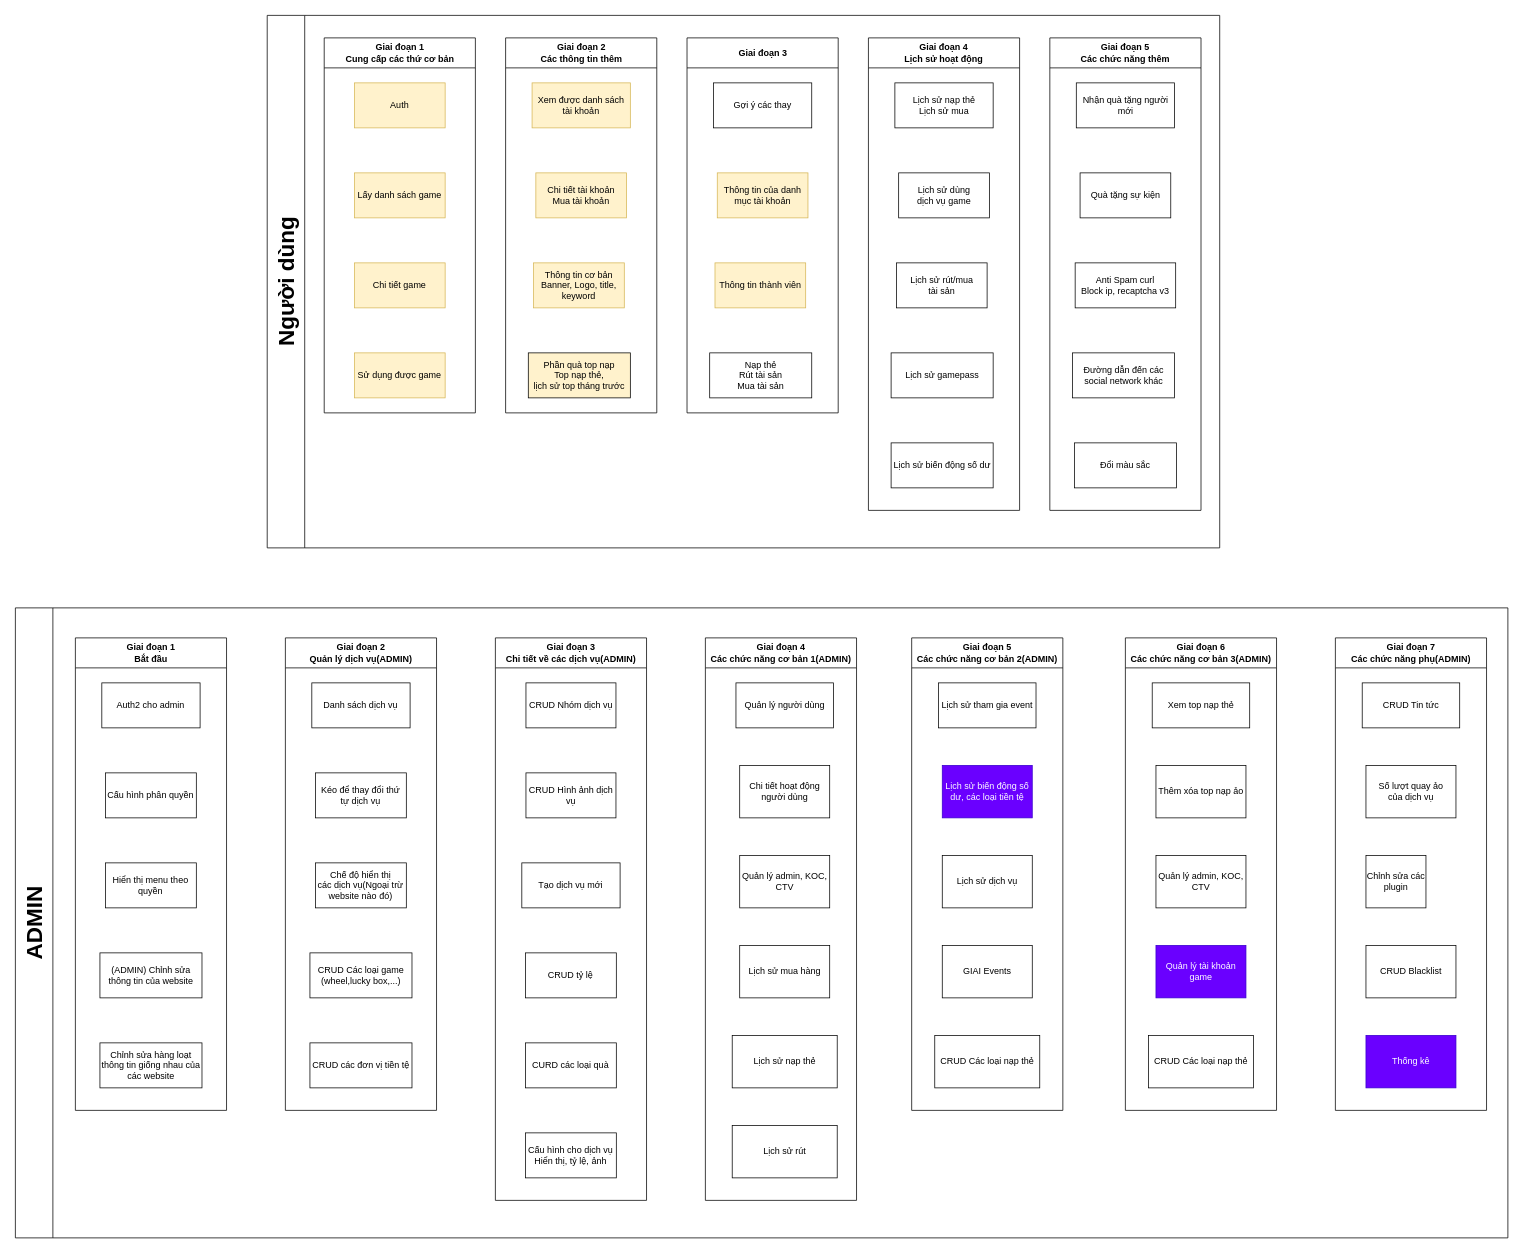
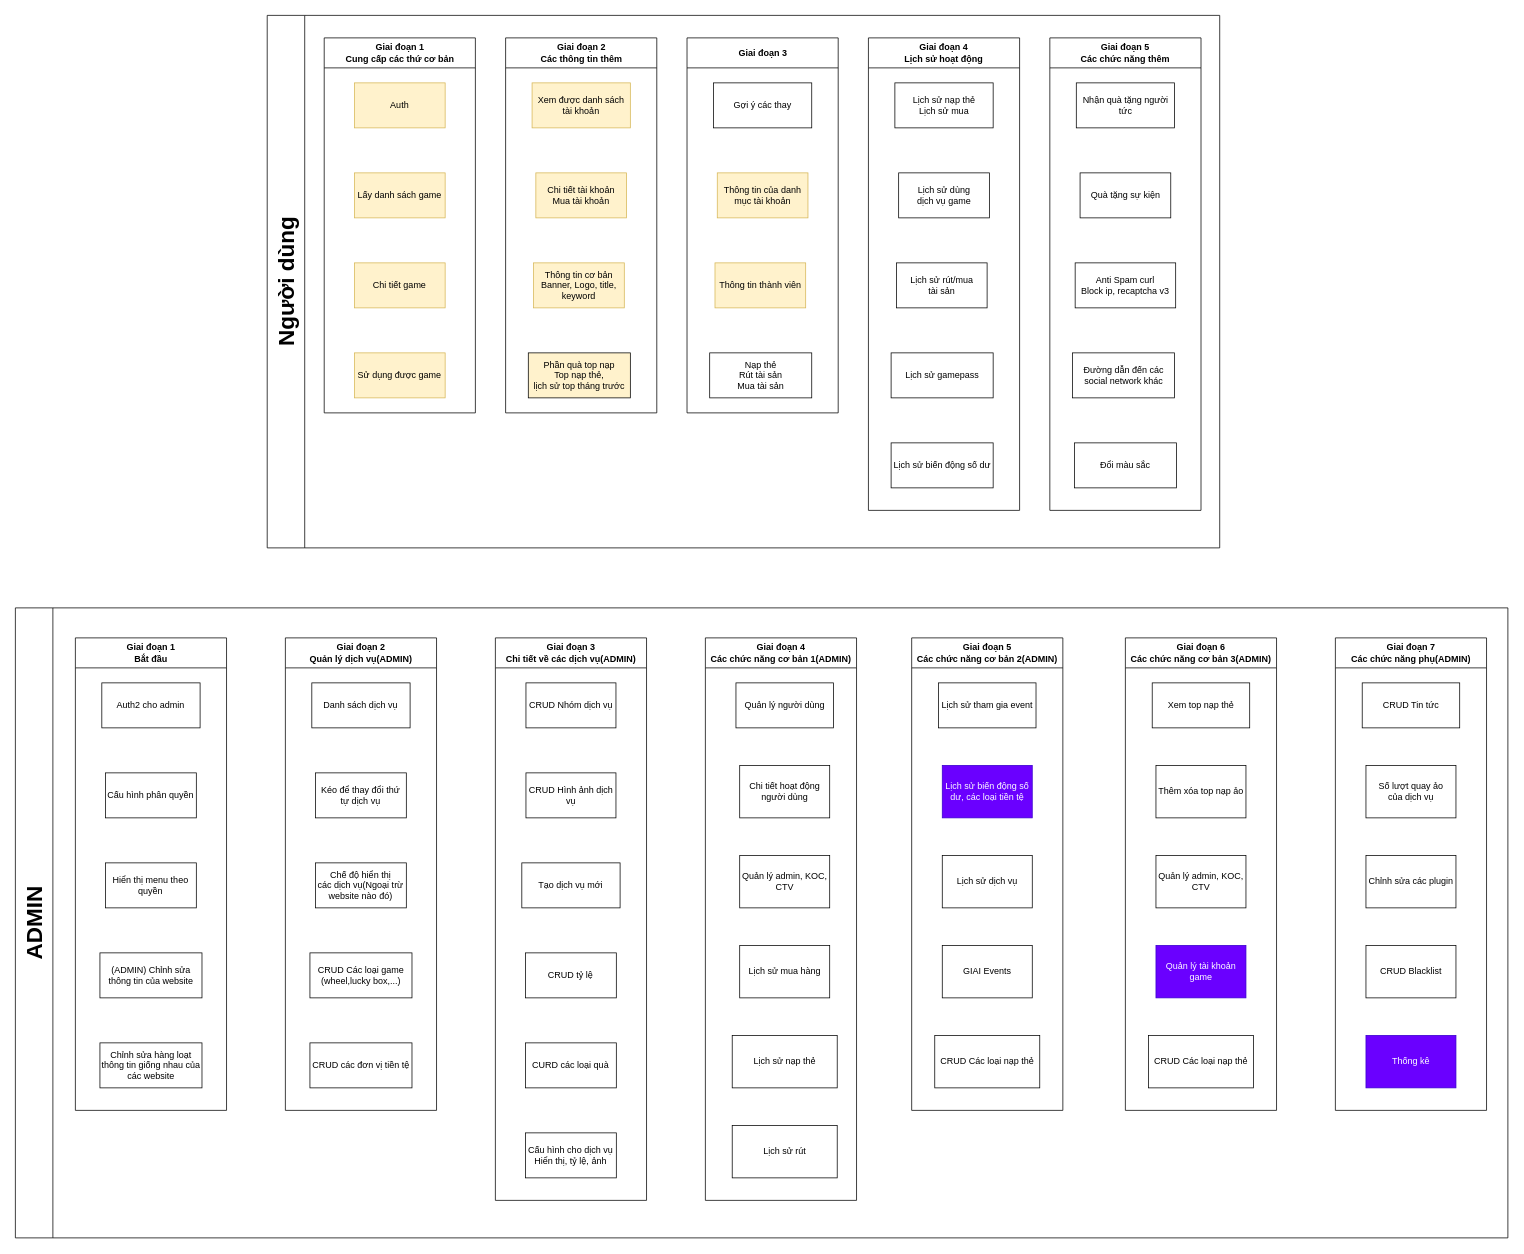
- <mxCell id="31" value="Nhận quà tặng người mới" style="rounded=0;whiteSpace=wrap;html=1;" parent="30" vertex="1"><mxGeometry x="35.273" y="60" width="131.016" height="60" as="geometry" /></mxCell>
+ <mxCell id="31" value="Nhận quà tặng người tức" style="rounded=0;whiteSpace=wrap;html=1;" parent="30" vertex="1"><mxGeometry x="35.273" y="60" width="131.016" height="60" as="geometry" /></mxCell>
- <mxCell id="84" value="Chỉnh sửa các plugin" style="rounded=0;whiteSpace=wrap;html=1;horizontal=1;verticalAlign=middle;flipH=1;flipV=1;" parent="82" vertex="1"><mxGeometry x="40.78" y="290" width="80" height="70" as="geometry" /></mxCell>
+ <mxCell id="84" value="Chỉnh sửa các plugin" style="rounded=0;whiteSpace=wrap;html=1;horizontal=1;verticalAlign=middle;flipH=1;flipV=1;" parent="82" vertex="1"><mxGeometry x="40.78" y="290" width="120" height="70" as="geometry" /></mxCell>
